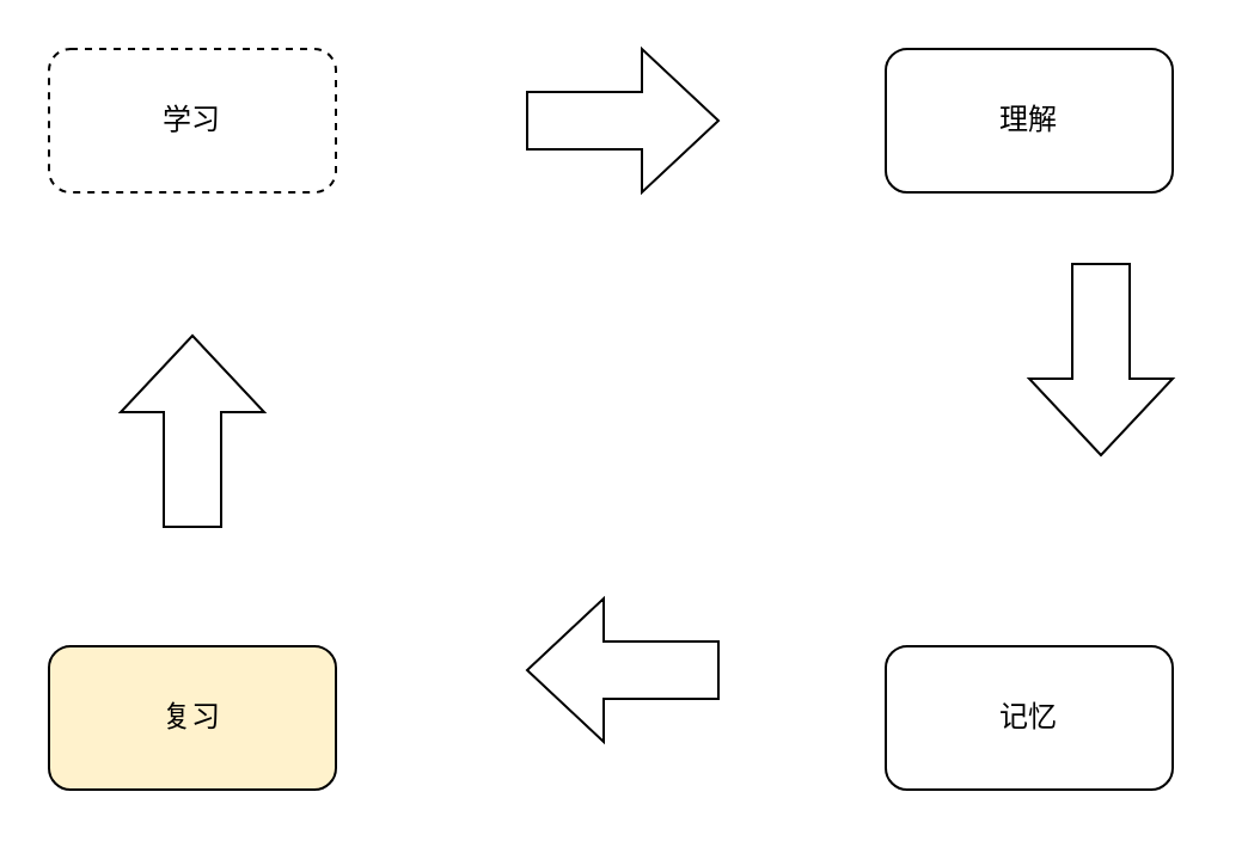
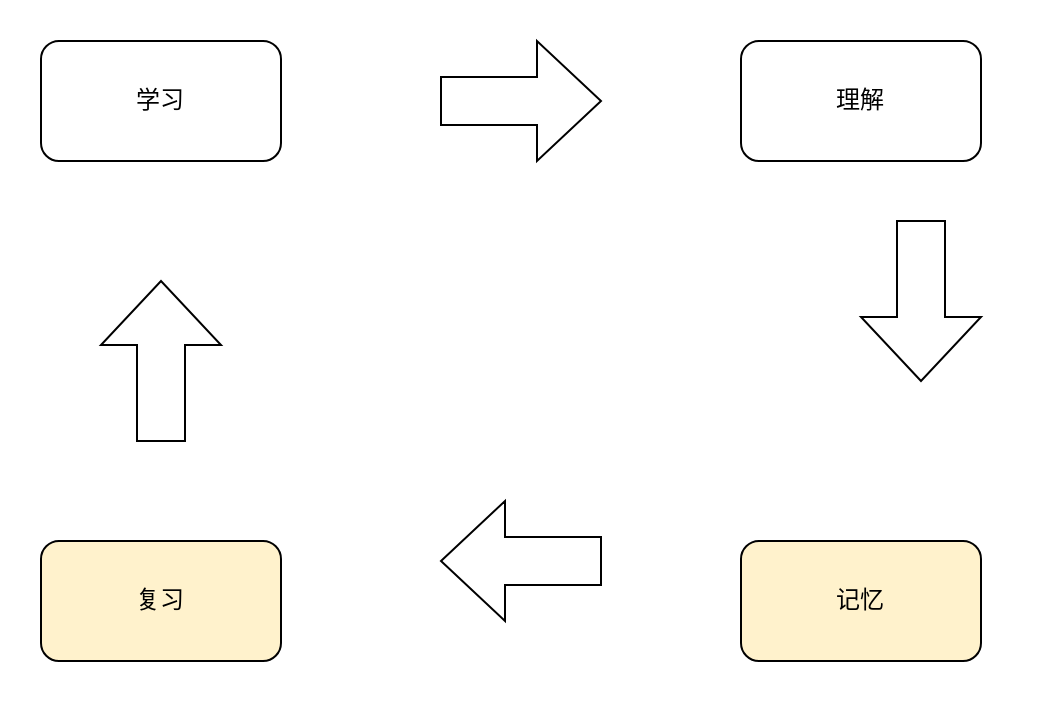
- <mxCell id="2" value="学习" style="rounded=1;whiteSpace=wrap;html=1;dashed=1;" vertex="1" parent="1"><mxGeometry x="20" y="20" width="120" height="60" as="geometry" /></mxCell>
+ <mxCell id="2" value="学习" style="rounded=1;whiteSpace=wrap;html=1;" vertex="1" parent="1"><mxGeometry x="20" y="20" width="120" height="60" as="geometry" /></mxCell>
- <mxCell id="4" value="记忆" style="rounded=1;whiteSpace=wrap;html=1;" vertex="1" parent="1"><mxGeometry x="370" y="270" width="120" height="60" as="geometry" /></mxCell>
+ <mxCell id="4" value="记忆" style="rounded=1;whiteSpace=wrap;html=1;fillColor=#fff2cc;" vertex="1" parent="1"><mxGeometry x="370" y="270" width="120" height="60" as="geometry" /></mxCell>
